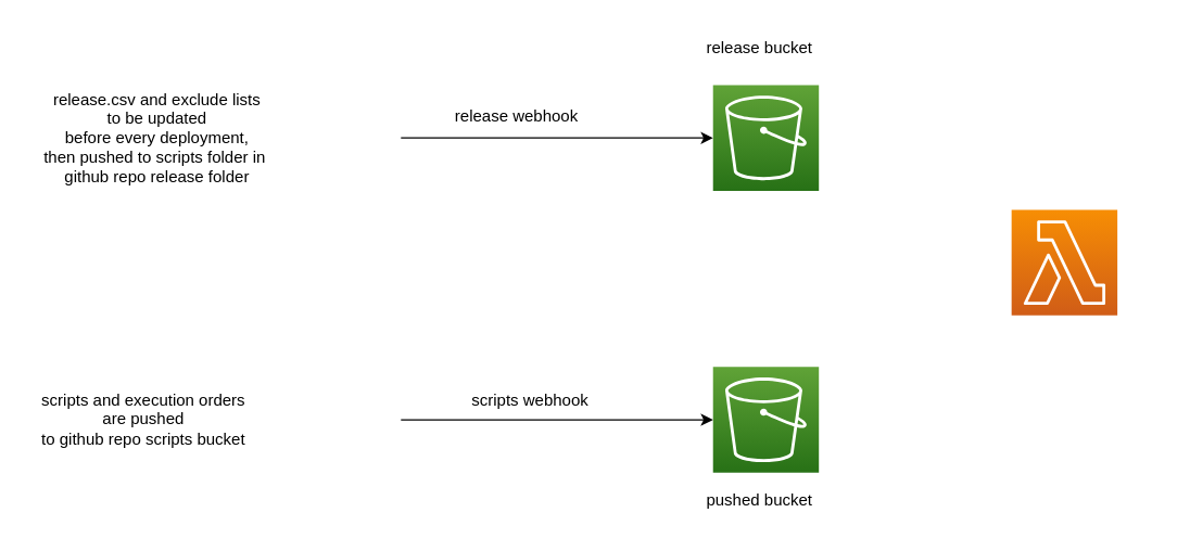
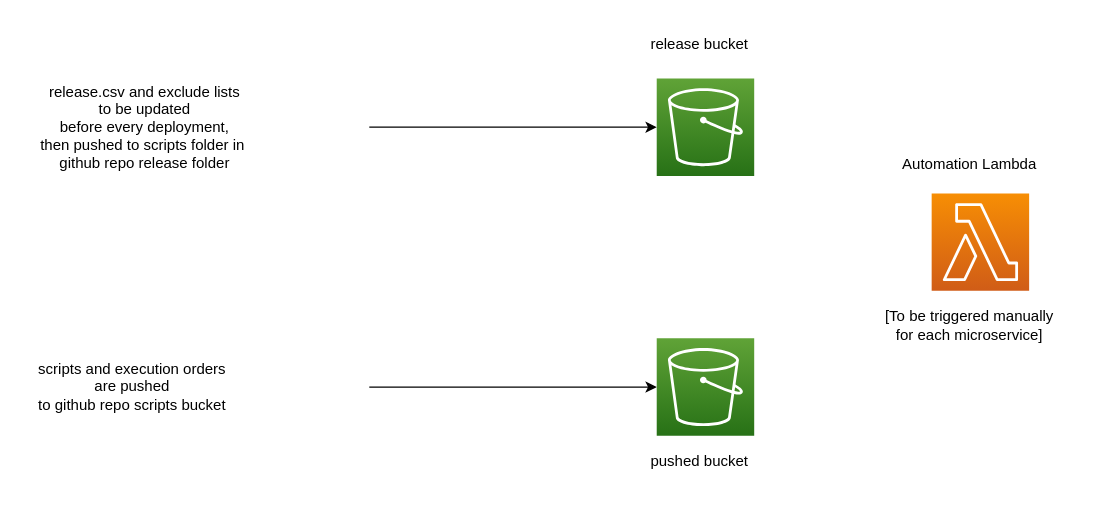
- <mxCell id="10" value="release webhook" style="text;html=1;align=center;verticalAlign=middle;resizable=0;points=[];autosize=1;strokeColor=none;fillColor=none;" vertex="1" parent="1"><mxGeometry x="325" y="70" width="110" height="30" as="geometry" /></mxCell>
+ <mxCell id="13" value="Automation Lambda" style="text;html=1;align=center;verticalAlign=middle;resizable=0;points=[];autosize=1;strokeColor=none;fillColor=none;" vertex="1" parent="1"><mxGeometry x="710" y="116" width="130" height="30" as="geometry" /></mxCell>
+ <mxCell id="14" value="[To be triggered manually &lt;br&gt;for each microservice]" style="text;html=1;align=center;verticalAlign=middle;resizable=0;points=[];autosize=1;strokeColor=none;fillColor=none;" vertex="1" parent="1"><mxGeometry x="695" y="240" width="160" height="40" as="geometry" /></mxCell>
- <mxCell id="11" value="scripts webhook" style="text;html=1;align=center;verticalAlign=middle;resizable=0;points=[];autosize=1;strokeColor=none;fillColor=none;" vertex="1" parent="1"><mxGeometry x="335" y="280" width="110" height="30" as="geometry" /></mxCell>
